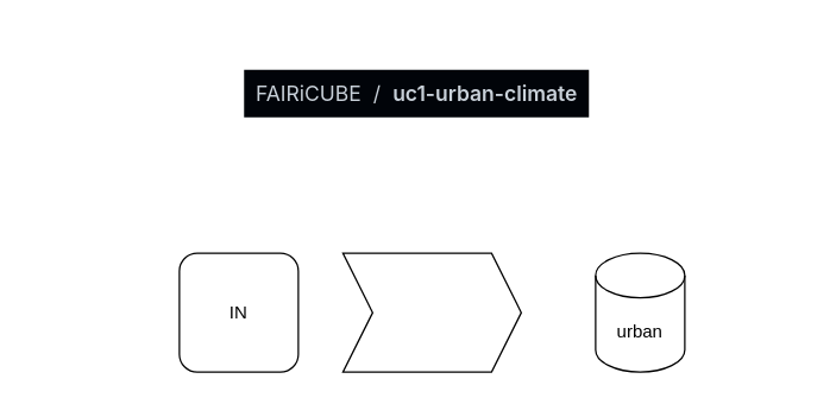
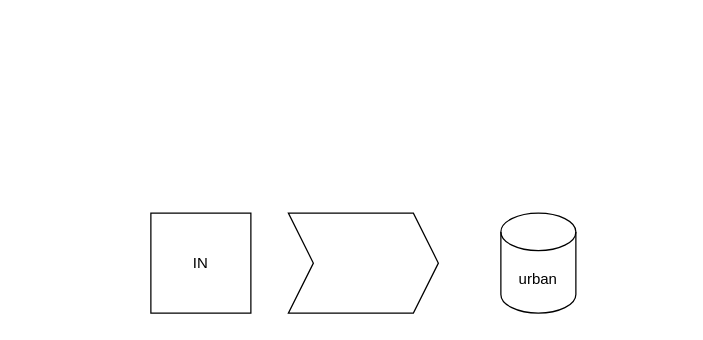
- <mxCell id="3" value="&#10;&lt;ul style=&quot;box-sizing: border-box; padding-left: 0px; margin-top: 0px; margin-bottom: 0px; list-style: none; display: flex; flex-direction: row; color: rgb(201, 209, 217); font-family: -apple-system, BlinkMacSystemFont, &amp;quot;Segoe UI&amp;quot;, &amp;quot;Noto Sans&amp;quot;, Helvetica, Arial, sans-serif, &amp;quot;Apple Color Emoji&amp;quot;, &amp;quot;Segoe UI Emoji&amp;quot;; font-size: 14px; font-style: normal; font-variant-ligatures: normal; font-variant-caps: normal; font-weight: 400; letter-spacing: normal; orphans: 2; text-align: start; text-indent: 0px; text-transform: none; widows: 2; word-spacing: 0px; -webkit-text-stroke-width: 0px; background-color: rgb(1, 4, 9); text-decoration-thickness: initial; text-decoration-style: initial; text-decoration-color: initial;&quot; class=&quot;list-style-none&quot; role=&quot;list&quot;&gt;&lt;li style=&quot;box-sizing: border-box; list-style: none; display: inline-grid; grid-auto-flow: column; align-items: center; flex: 0 100 max-content;&quot;&gt;&lt;a style=&quot;box-sizing: border-box; background-color: transparent; color: inherit; text-decoration: none !important; display: flex; align-items: center; min-width: 3ch; line-height: var(--text-body-lineHeight-medium, 1.429); border-radius: var(--borderRadius-medium, 6px); padding-inline: var(--control-medium-paddingInline-condensed, 8px); padding-block: var(--control-medium-paddingBlock, 6px);&quot; class=&quot;AppHeader-context-item&quot; data-view-component=&quot;true&quot; href=&quot;https://github.com/FAIRiCUBE&quot; data-octo-dimensions=&quot;link_type:self&quot; data-octo-click=&quot;hovercard-link-click&quot; data-hovercard-url=&quot;/orgs/FAIRiCUBE/hovercard&quot; data-hovercard-type=&quot;organization&quot; data-analytics-event=&quot;{&amp;quot;category&amp;quot;:&amp;quot;SiteHeaderComponent&amp;quot;,&amp;quot;action&amp;quot;:&amp;quot;context_region_crumb&amp;quot;,&amp;quot;label&amp;quot;:&amp;quot;FAIRiCUBE&amp;quot;,&amp;quot;screen_size&amp;quot;:&amp;quot;full&amp;quot;}&quot;&gt;&lt;span style=&quot;box-sizing: border-box; display: inline-block; overflow: hidden; text-overflow: ellipsis;&quot; class=&quot;AppHeader-context-item-label&quot;&gt;FAIRiCUBE&lt;/span&gt;&lt;/a&gt;&lt;span style=&quot;box-sizing: border-box; color: var(--color-fg-muted);&quot; class=&quot;AppHeader-context-item-separator&quot;&gt;/&lt;/span&gt;&lt;/li&gt;&lt;li style=&quot;box-sizing: border-box; list-style: none; display: inline-grid; grid-auto-flow: column; align-items: center; flex: 0 1 max-content;&quot;&gt;&lt;a style=&quot;box-sizing: border-box; background-color: transparent; color: inherit; text-decoration: none !important; display: flex; align-items: center; min-width: 3ch; line-height: var(--text-body-lineHeight-medium, 1.429); border-radius: var(--borderRadius-medium, 6px); padding-inline: var(--control-medium-paddingInline-condensed, 8px); padding-block: var(--control-medium-paddingBlock, 6px); font-weight: var(--base-text-weight-semibold, 600);&quot; class=&quot;AppHeader-context-item&quot; data-view-component=&quot;true&quot; href=&quot;https://github.com/FAIRiCUBE/uc1-urban-climate&quot; data-analytics-event=&quot;{&amp;quot;category&amp;quot;:&amp;quot;SiteHeaderComponent&amp;quot;,&amp;quot;action&amp;quot;:&amp;quot;context_region_crumb&amp;quot;,&amp;quot;label&amp;quot;:&amp;quot;uc1-urban-climate&amp;quot;,&amp;quot;screen_size&amp;quot;:&amp;quot;full&amp;quot;}&quot;&gt;&lt;span style=&quot;box-sizing: border-box; display: inline-block; overflow: hidden; text-overflow: ellipsis;&quot; class=&quot;AppHeader-context-item-label&quot;&gt;uc1-urban-climate&lt;/span&gt;&lt;/a&gt;&lt;/li&gt;&lt;/ul&gt;&#10;&#10;" style="text;html=1;strokeColor=none;fillColor=none;align=center;verticalAlign=middle;whiteSpace=wrap;rounded=0;" vertex="1" parent="1"><mxGeometry x="20" y="20" width="520" height="100" as="geometry" /></mxCell>
- <mxCell id="2" value="IN" style="whiteSpace=wrap;html=1;aspect=fixed;rounded=1;" vertex="1" parent="1"><mxGeometry x="120" y="170" width="80" height="80" as="geometry" /></mxCell>
+ <mxCell id="2" value="IN" style="whiteSpace=wrap;html=1;aspect=fixed;" vertex="1" parent="1"><mxGeometry x="120" y="170" width="80" height="80" as="geometry" /></mxCell>
